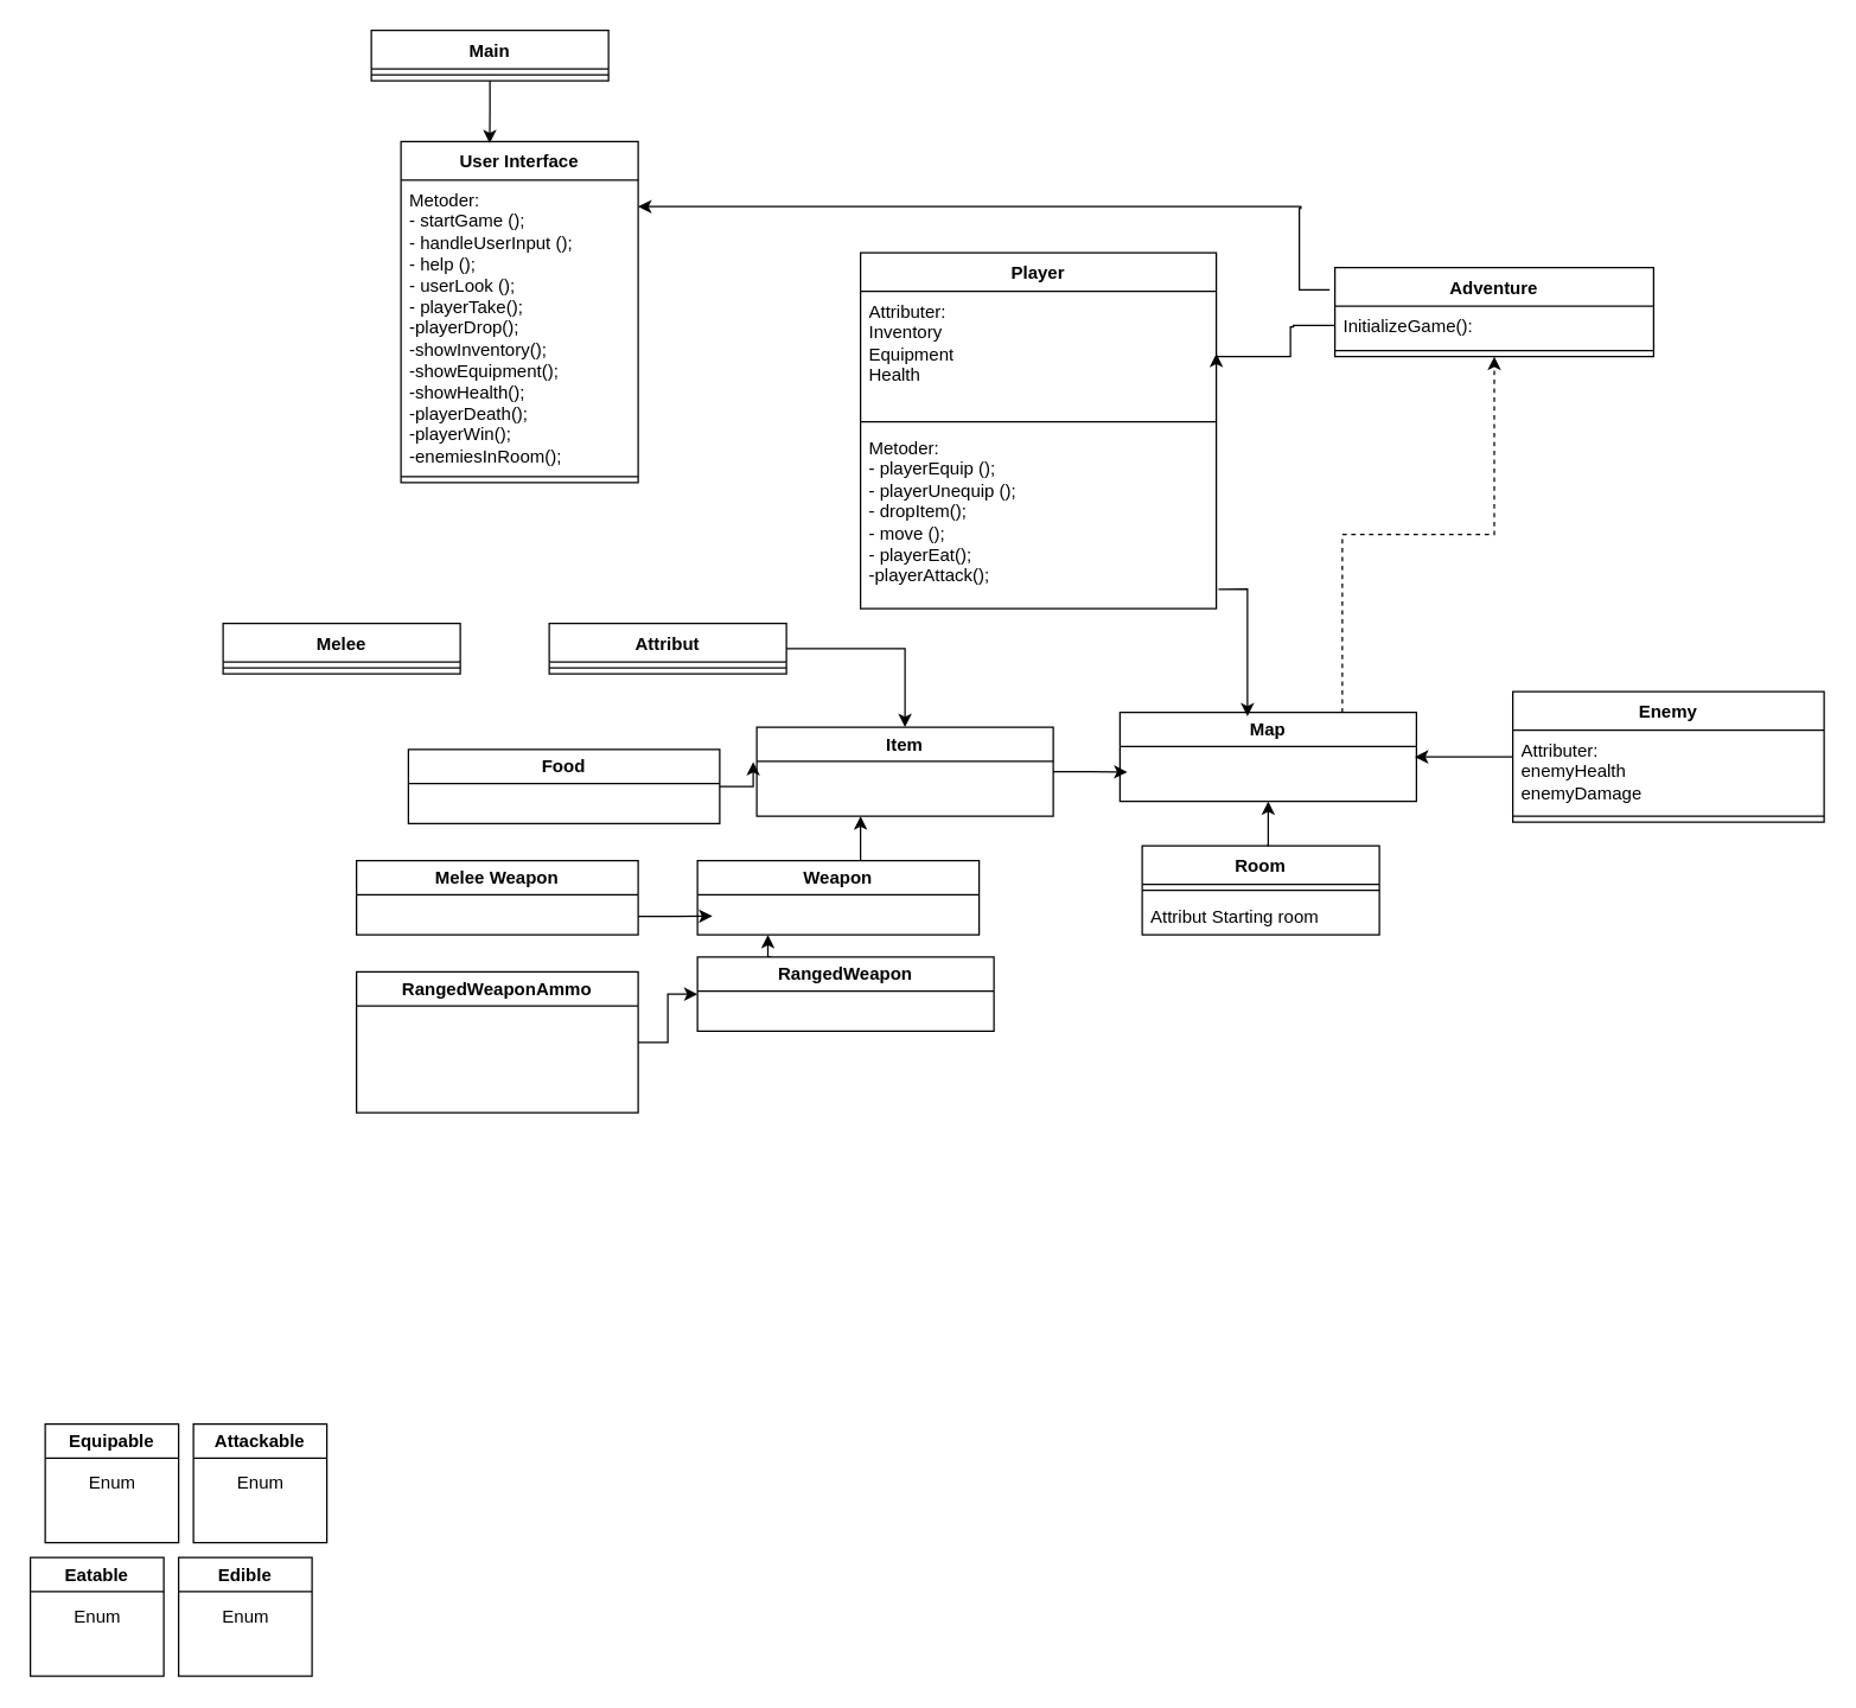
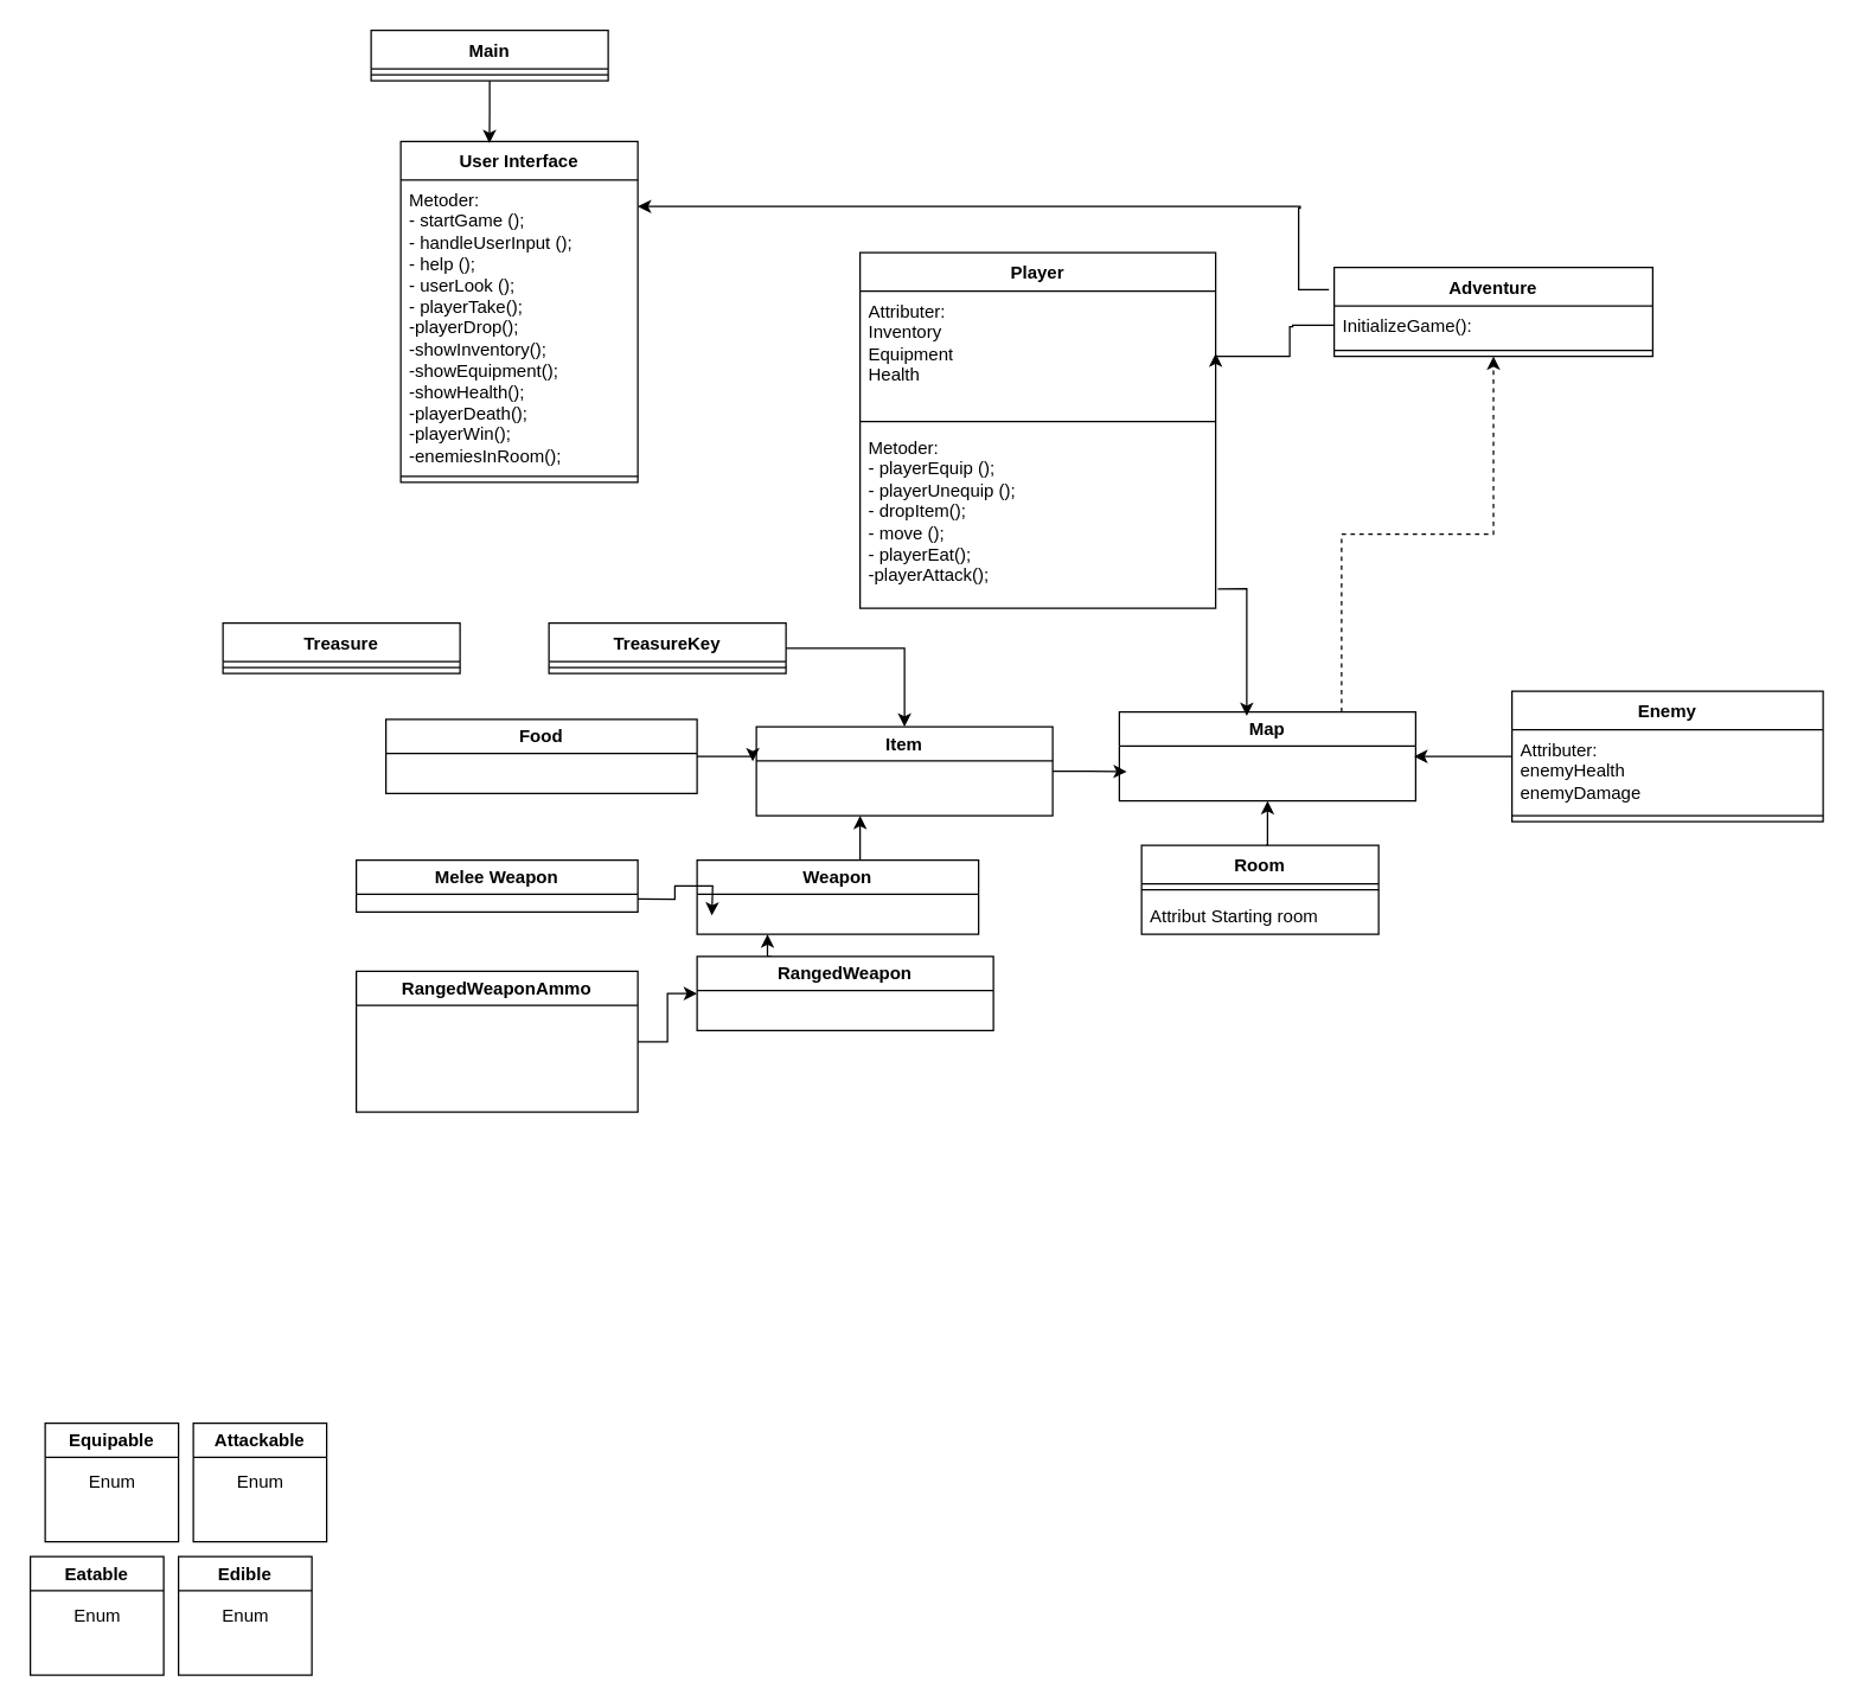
- <mxCell id="50" value="Melee" style="swimlane;fontStyle=1;align=center;verticalAlign=top;childLayout=stackLayout;horizontal=1;startSize=26;horizontalStack=0;resizeParent=1;resizeParentMax=0;resizeLast=0;collapsible=1;marginBottom=0;whiteSpace=wrap;html=1;" vertex="1" parent="1"><mxGeometry x="150" y="420" width="160" height="34" as="geometry" /></mxCell>
+ <mxCell id="50" value="Treasure" style="swimlane;fontStyle=1;align=center;verticalAlign=top;childLayout=stackLayout;horizontal=1;startSize=26;horizontalStack=0;resizeParent=1;resizeParentMax=0;resizeLast=0;collapsible=1;marginBottom=0;whiteSpace=wrap;html=1;" vertex="1" parent="1"><mxGeometry x="150" y="420" width="160" height="34" as="geometry" /></mxCell>
- <mxCell id="48" value="Attribut" style="swimlane;fontStyle=1;align=center;verticalAlign=top;childLayout=stackLayout;horizontal=1;startSize=26;horizontalStack=0;resizeParent=1;resizeParentMax=0;resizeLast=0;collapsible=1;marginBottom=0;whiteSpace=wrap;html=1;" vertex="1" parent="1"><mxGeometry x="370" y="420" width="160" height="34" as="geometry" /></mxCell>
+ <mxCell id="48" value="TreasureKey" style="swimlane;fontStyle=1;align=center;verticalAlign=top;childLayout=stackLayout;horizontal=1;startSize=26;horizontalStack=0;resizeParent=1;resizeParentMax=0;resizeLast=0;collapsible=1;marginBottom=0;whiteSpace=wrap;html=1;" vertex="1" parent="1"><mxGeometry x="370" y="420" width="160" height="34" as="geometry" /></mxCell>
- <mxCell id="5" value="Food" style="swimlane;whiteSpace=wrap;html=1;" parent="1" vertex="1"><mxGeometry x="275" y="505" width="210" height="50" as="geometry" /></mxCell>
+ <mxCell id="5" value="Food" style="swimlane;whiteSpace=wrap;html=1;" parent="1" vertex="1"><mxGeometry x="260" y="485" width="210" height="50" as="geometry" /></mxCell>
- <mxCell id="11" value="Melee Weapon" style="swimlane;whiteSpace=wrap;html=1;" parent="1" vertex="1"><mxGeometry x="240" y="580" width="190" height="50" as="geometry" /></mxCell>
+ <mxCell id="11" value="Melee Weapon" style="swimlane;whiteSpace=wrap;html=1;" parent="1" vertex="1"><mxGeometry x="240" y="580" width="190" height="35" as="geometry" /></mxCell>
